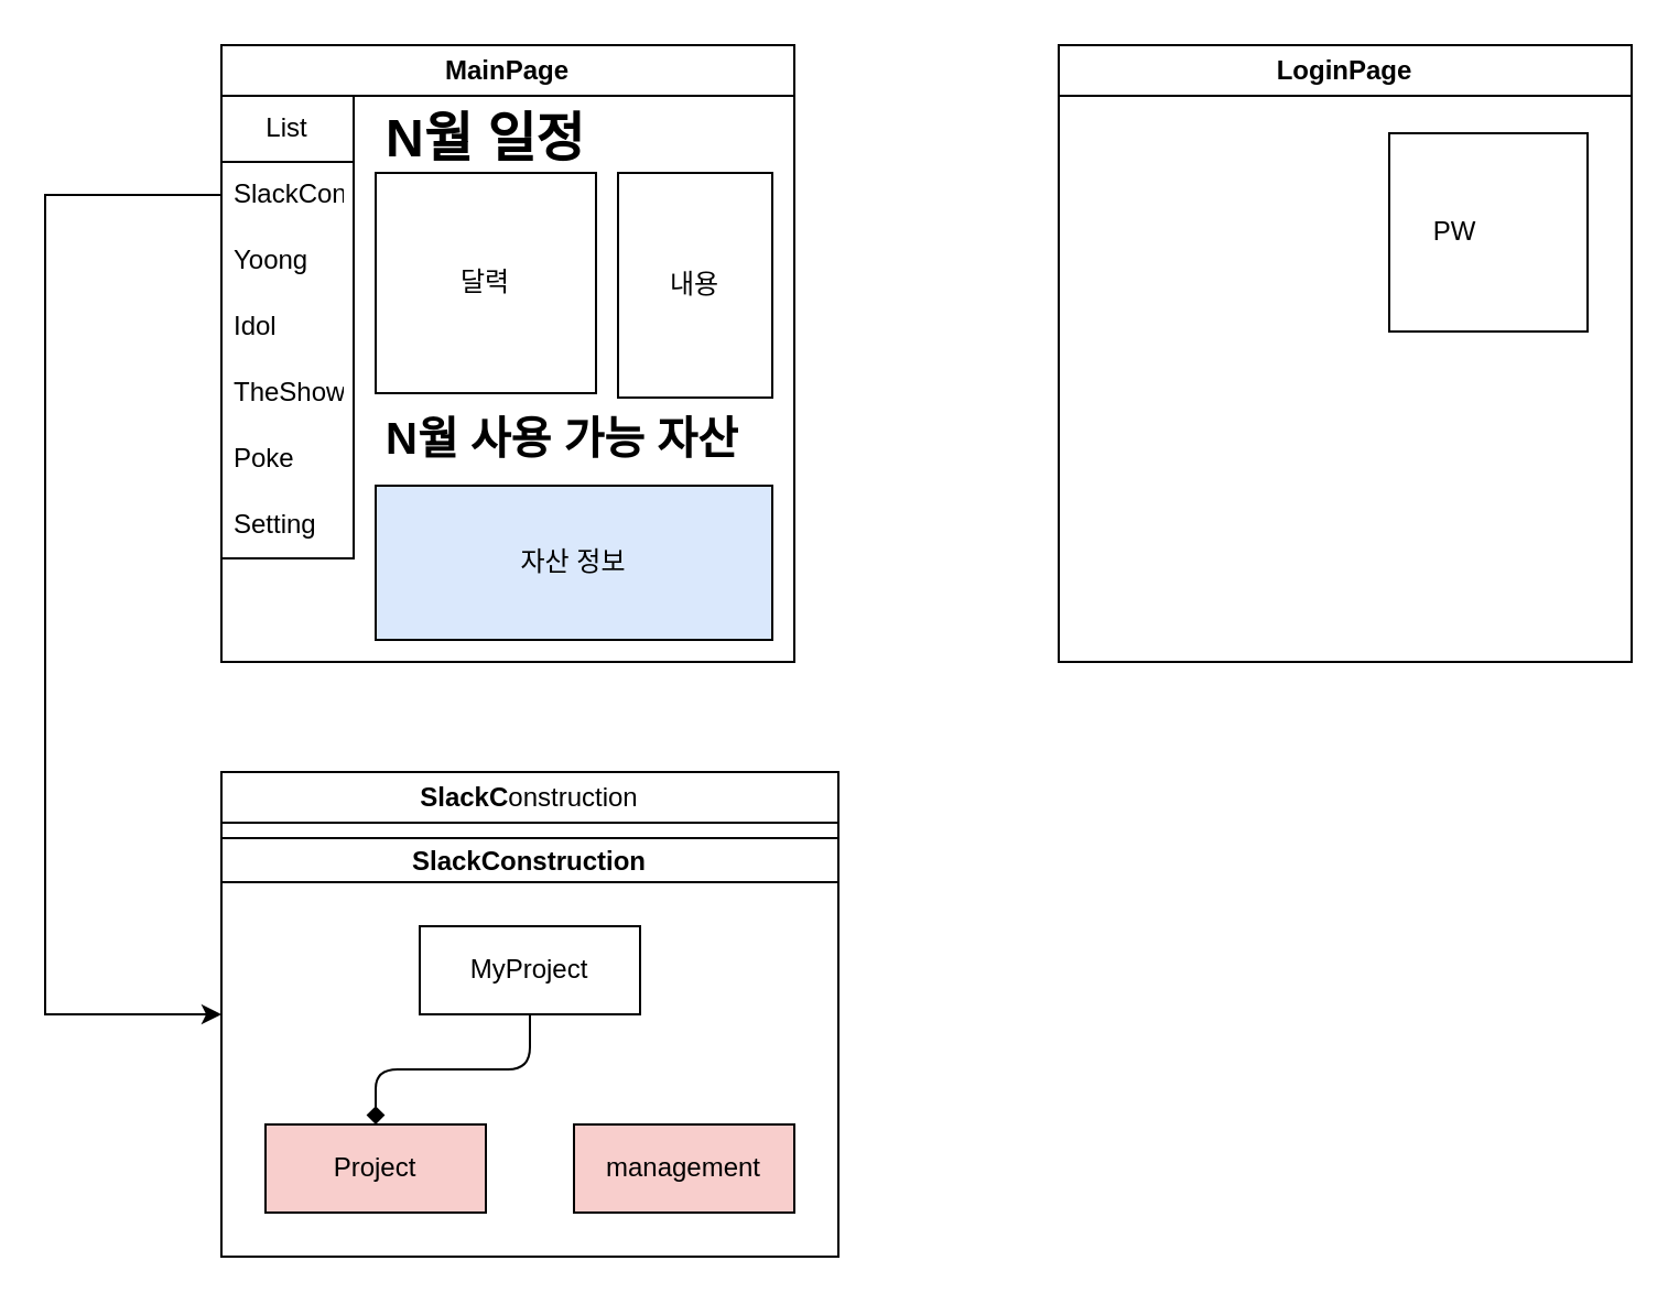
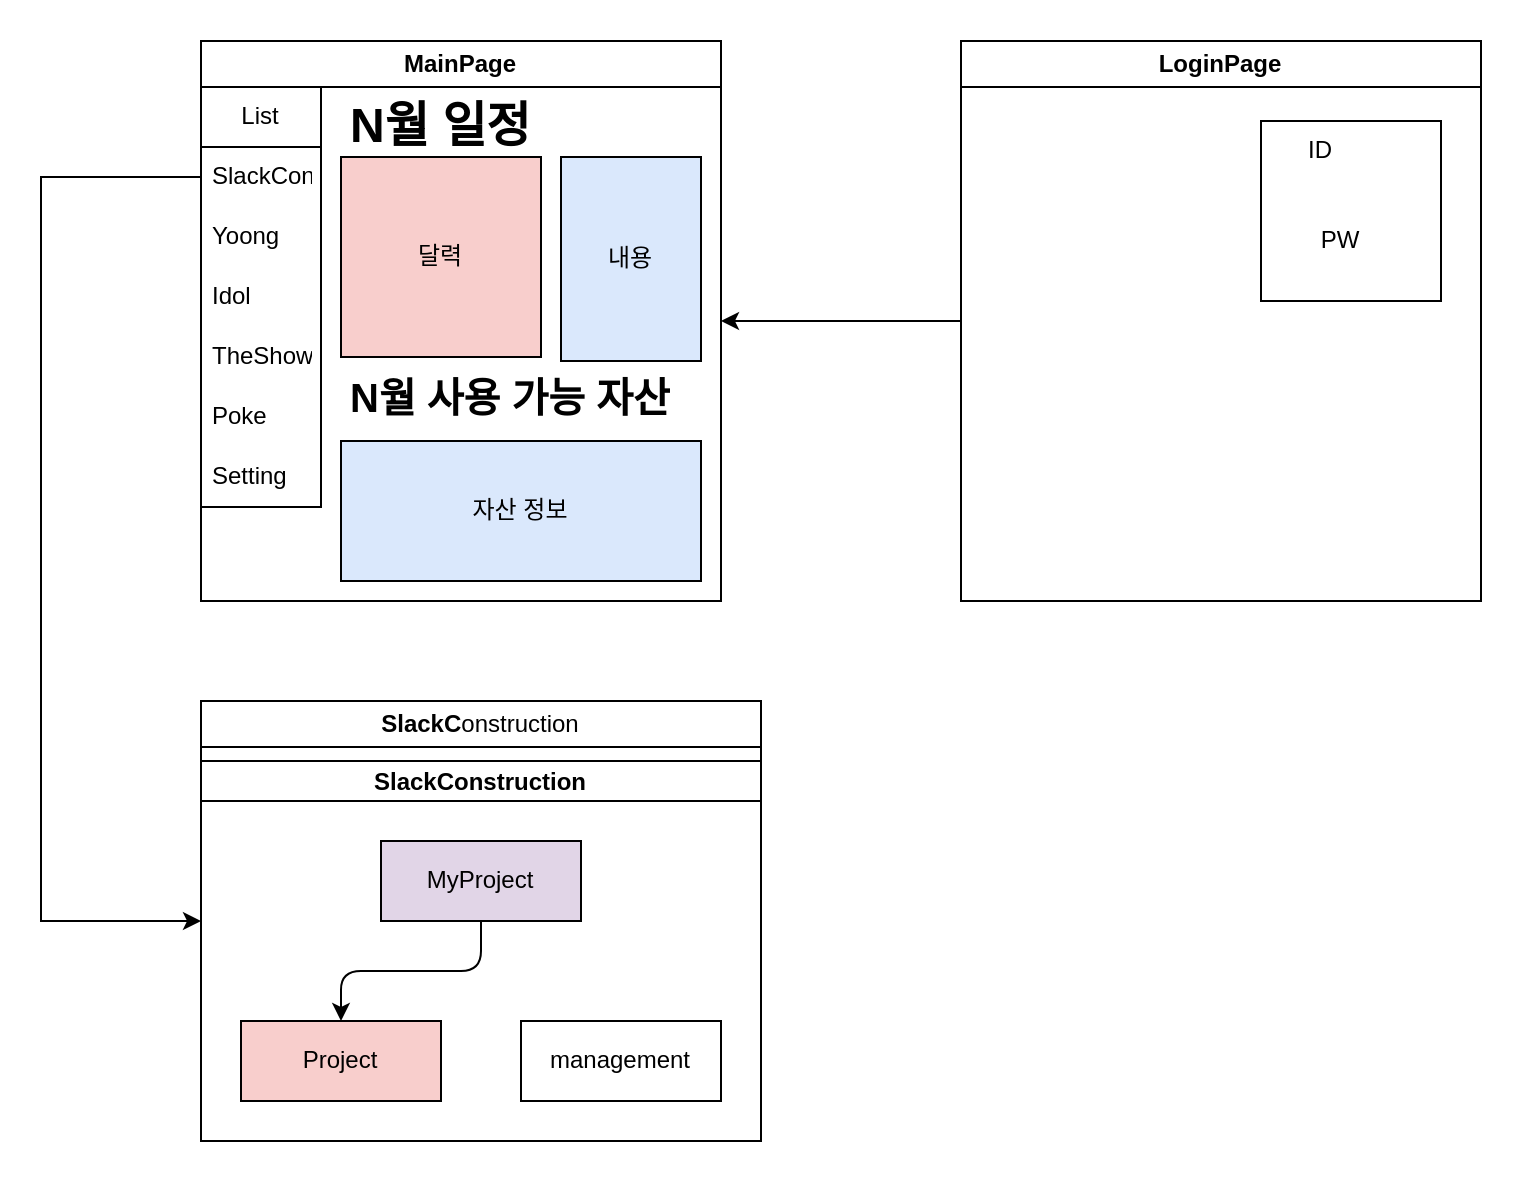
+ <mxCell id="19" value="ID" style="text;html=1;strokeColor=none;fillColor=none;align=center;verticalAlign=middle;whiteSpace=wrap;rounded=0;" parent="17" vertex="1"><mxGeometry width="60" height="30" as="geometry" /></mxCell>
- <mxCell id="20" value="PW" style="text;html=1;strokeColor=none;fillColor=none;align=center;verticalAlign=middle;whiteSpace=wrap;rounded=0;" parent="17" vertex="1"><mxGeometry y="30" width="60" height="30" as="geometry" /></mxCell>
+ <mxCell id="20" value="PW" style="text;html=1;strokeColor=none;fillColor=none;align=center;verticalAlign=middle;whiteSpace=wrap;rounded=0;" parent="17" vertex="1"><mxGeometry x="10" y="45" width="60" height="30" as="geometry" /></mxCell>
- <mxCell id="4" value="달력" style="whiteSpace=wrap;html=1;aspect=fixed;" parent="2" vertex="1"><mxGeometry x="70" y="58" width="100" height="100" as="geometry" /></mxCell>
+ <mxCell id="4" value="달력" style="whiteSpace=wrap;html=1;aspect=fixed;fillColor=#f8cecc;" parent="2" vertex="1"><mxGeometry x="70" y="58" width="100" height="100" as="geometry" /></mxCell>
- <mxCell id="7" value="내용" style="rounded=0;whiteSpace=wrap;html=1;" parent="2" vertex="1"><mxGeometry x="180" y="58" width="70" height="102" as="geometry" /></mxCell>
+ <mxCell id="7" value="내용" style="rounded=0;whiteSpace=wrap;html=1;fillColor=#dae8fc;" parent="2" vertex="1"><mxGeometry x="180" y="58" width="70" height="102" as="geometry" /></mxCell>
+ <mxCell id="15" style="edgeStyle=orthogonalEdgeStyle;rounded=0;orthogonalLoop=1;jettySize=auto;html=1;entryX=1;entryY=0.5;entryDx=0;entryDy=0;" parent="1" source="16" target="2" edge="1"><mxGeometry relative="1" as="geometry" /></mxCell>
- <mxCell id="25" value="MyProject" style="whiteSpace=wrap;html=1;" parent="24" vertex="1"><mxGeometry x="90" y="40" width="100" height="40" as="geometry" /></mxCell>
+ <mxCell id="25" value="MyProject" style="whiteSpace=wrap;html=1;fillColor=#e1d5e7;" parent="24" vertex="1"><mxGeometry x="90" y="40" width="100" height="40" as="geometry" /></mxCell>
- <mxCell id="27" value="" style="edgeStyle=elbowEdgeStyle;elbow=vertical;html=1;rounded=1;curved=0;sourcePerimeterSpacing=0;targetPerimeterSpacing=0;startSize=6;endSize=6;endArrow=diamond;" parent="24" source="25" target="26" edge="1"><mxGeometry relative="1" as="geometry" /></mxCell>
+ <mxCell id="27" value="" style="edgeStyle=elbowEdgeStyle;elbow=vertical;html=1;rounded=1;curved=0;sourcePerimeterSpacing=0;targetPerimeterSpacing=0;startSize=6;endSize=6;" parent="24" source="25" target="26" edge="1"><mxGeometry relative="1" as="geometry" /></mxCell>
- <mxCell id="28" value="management" style="whiteSpace=wrap;html=1;fillColor=#f8cecc;" parent="24" vertex="1"><mxGeometry x="160" y="130" width="100" height="40" as="geometry" /></mxCell>
+ <mxCell id="28" value="management" style="whiteSpace=wrap;html=1;" parent="24" vertex="1"><mxGeometry x="160" y="130" width="100" height="40" as="geometry" /></mxCell>
